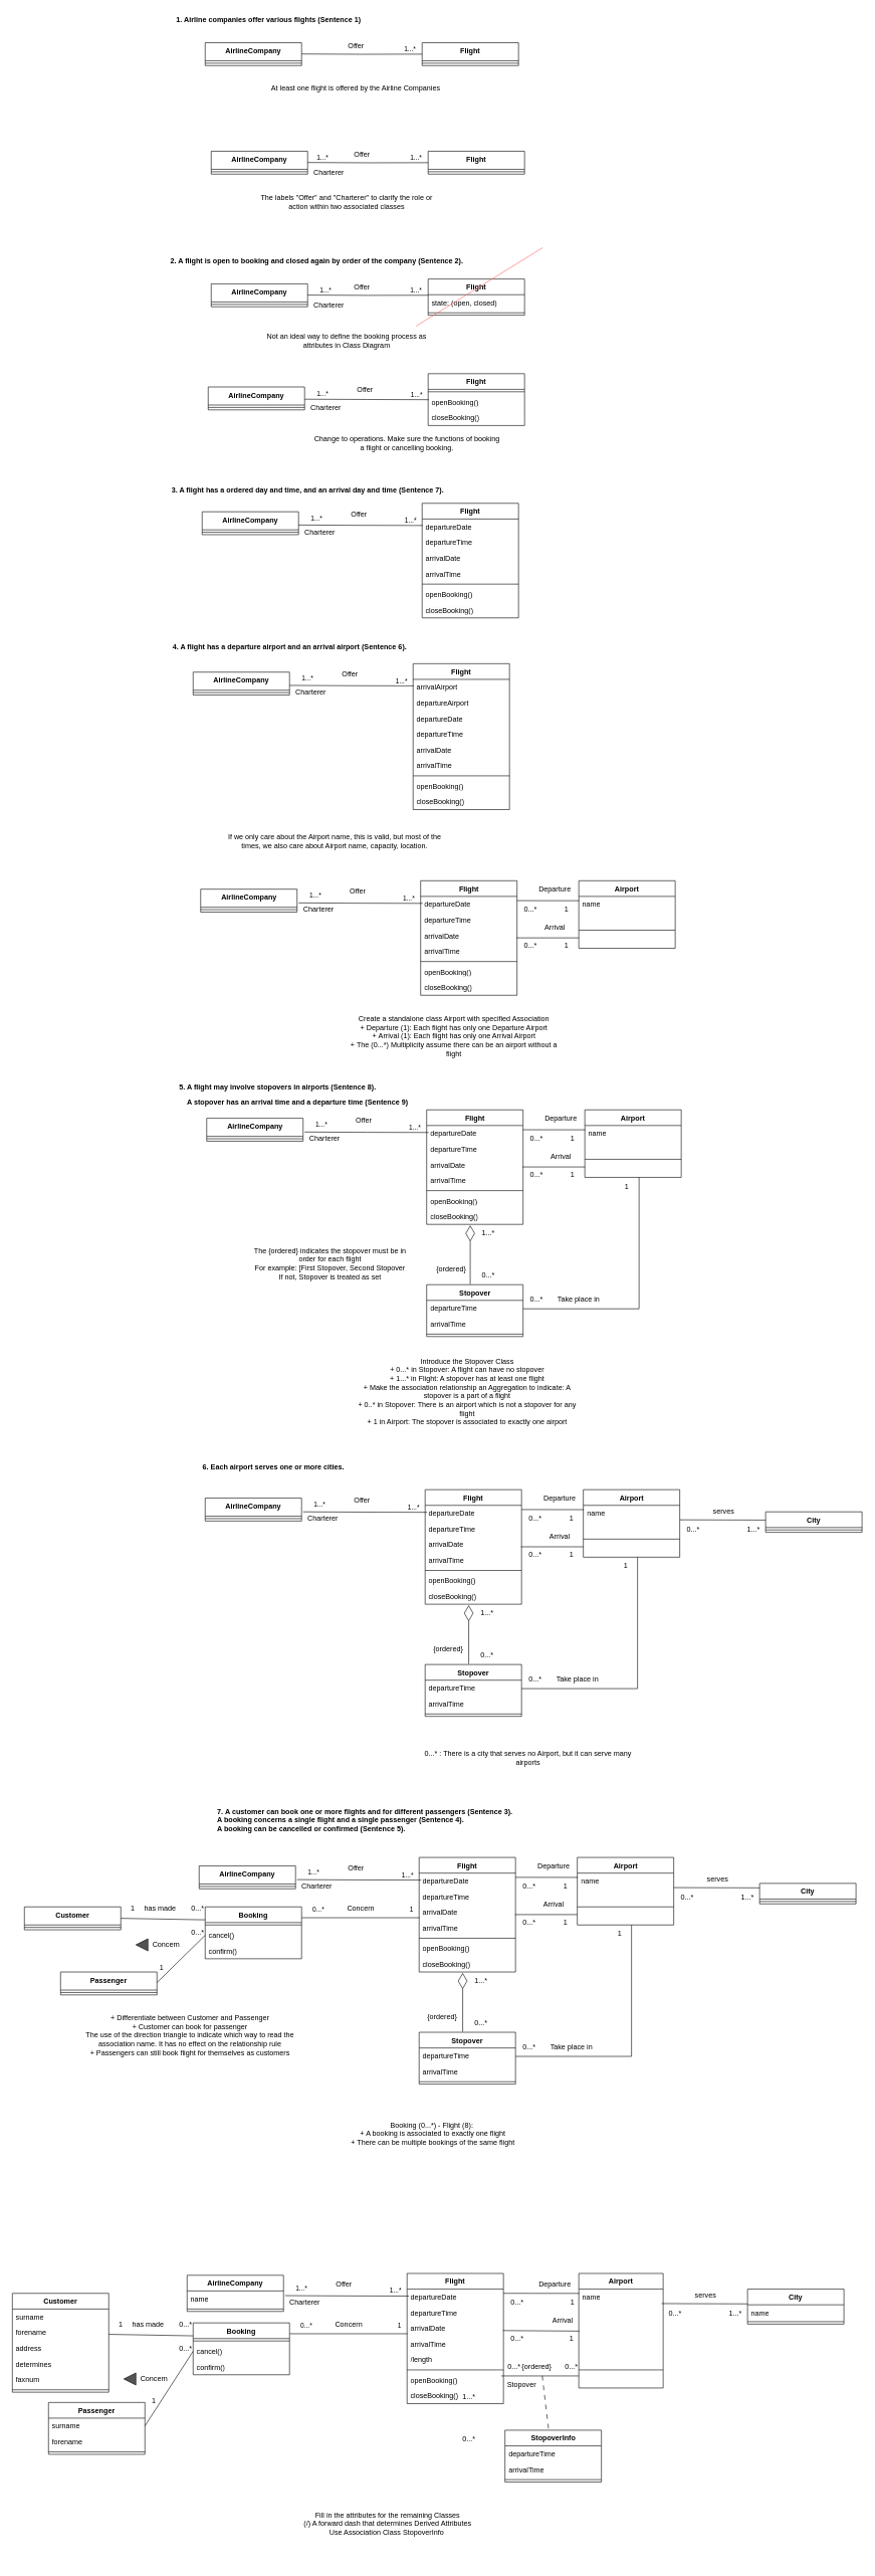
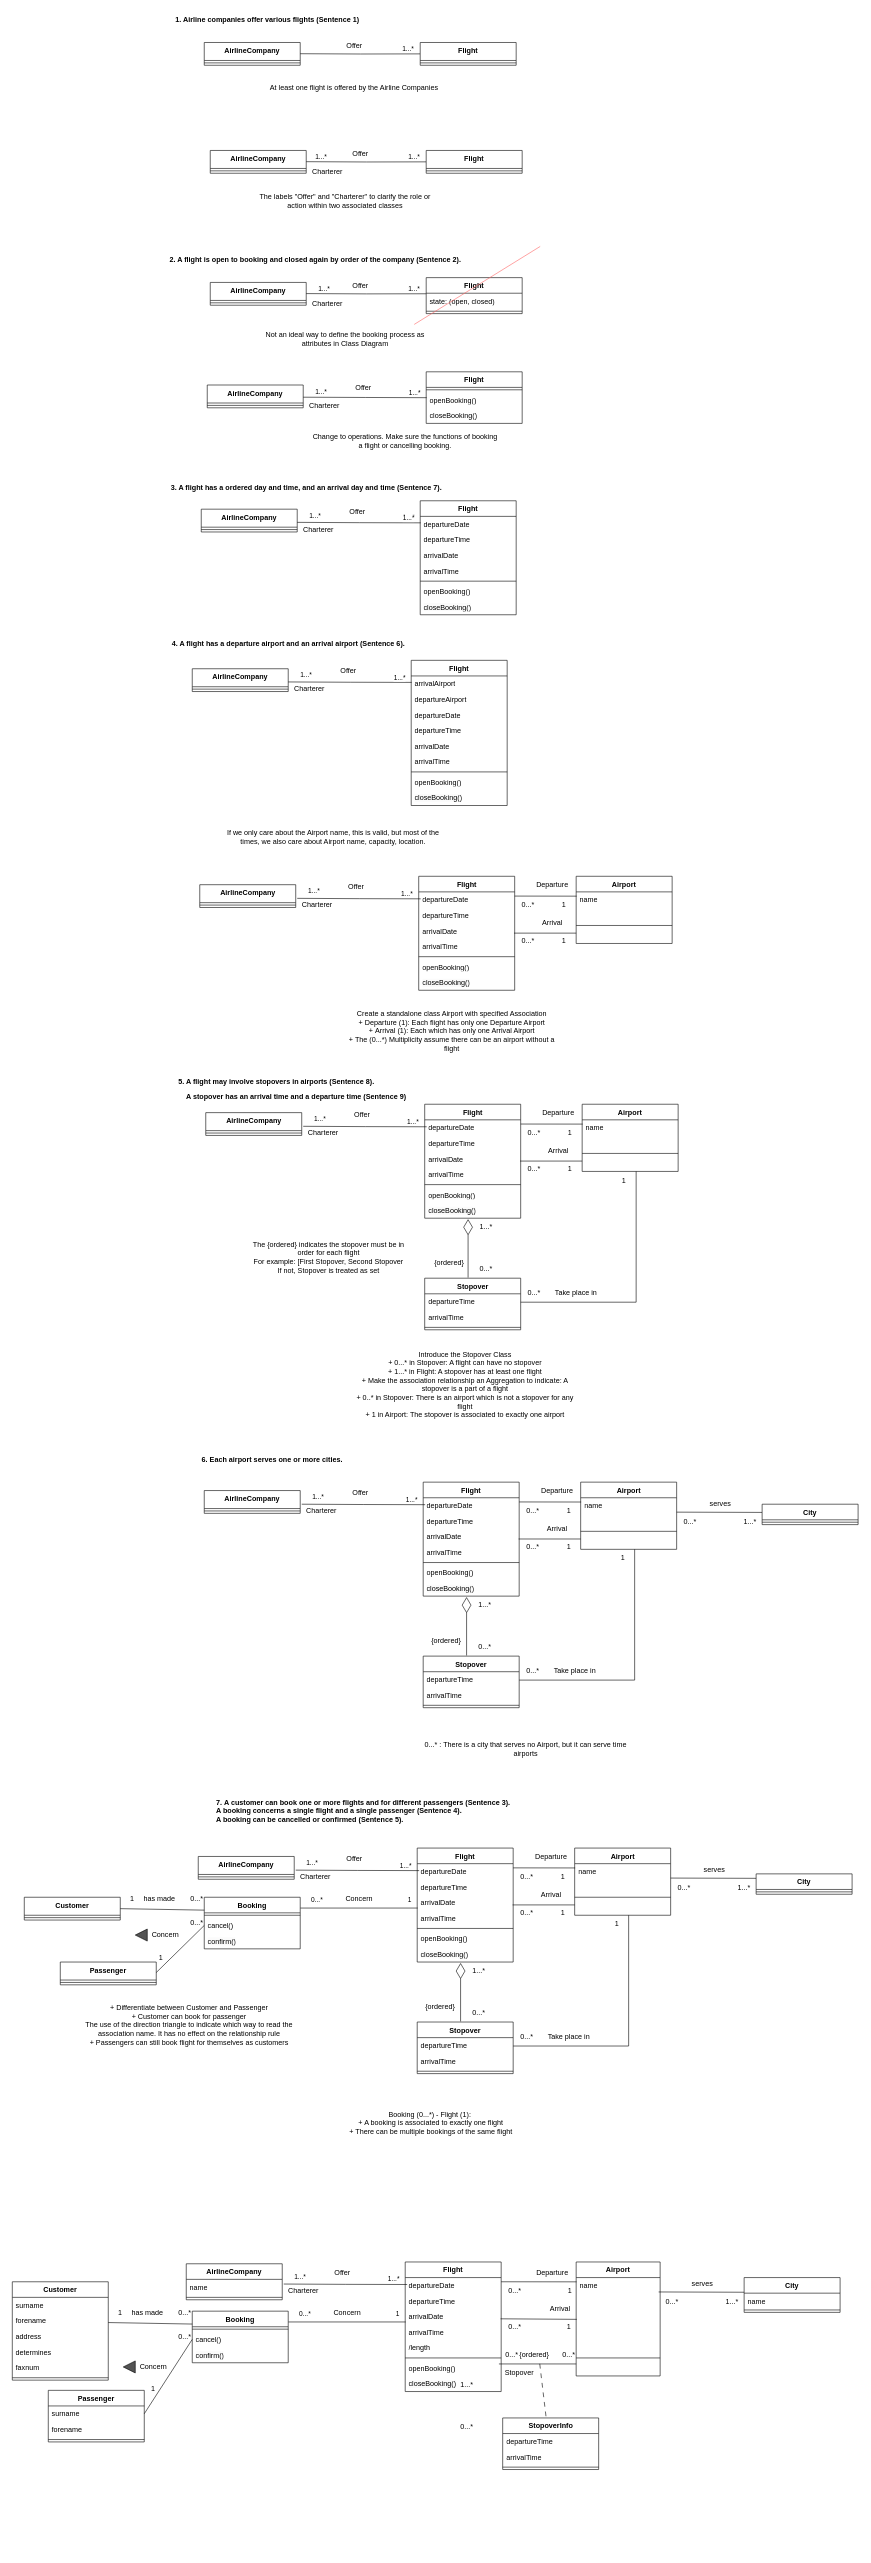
- <mxCell id="97" value="Create a standalone class Airport with specified Association&lt;div&gt;+ Departure (1): Each flight has only one Departure Airport&lt;/div&gt;&lt;div&gt;+&amp;nbsp;&lt;span style=&quot;background-color: transparent; color: light-dark(rgb(0, 0, 0), rgb(255, 255, 255));&quot;&gt;Arrival (1): Each flight has only one Arrival Airport&lt;/span&gt;&lt;/div&gt;&lt;div&gt;&lt;span style=&quot;background-color: transparent; color: light-dark(rgb(0, 0, 0), rgb(255, 255, 255));&quot;&gt;+ The (0...*) Multiplicity assume there can be an airport without a flight&lt;/span&gt;&lt;/div&gt;&lt;div&gt;&lt;span style=&quot;background-color: transparent; color: light-dark(rgb(0, 0, 0), rgb(255, 255, 255));&quot;&gt;&lt;br&gt;&lt;/span&gt;&lt;/div&gt;" style="text;html=1;align=center;verticalAlign=middle;whiteSpace=wrap;rounded=0;" vertex="1" parent="1"><mxGeometry x="567.5" y="1710" width="370" height="30" as="geometry" /></mxCell>
+ <mxCell id="97" value="Create a standalone class Airport with specified Association&lt;div&gt;+ Departure (1): Each flight has only one Departure Airport&lt;/div&gt;&lt;div&gt;+&amp;nbsp;&lt;span style=&quot;background-color: transparent; color: light-dark(rgb(0, 0, 0), rgb(255, 255, 255));&quot;&gt;Arrival (1): Each which has only one Arrival Airport&lt;/span&gt;&lt;/div&gt;&lt;div&gt;&lt;span style=&quot;background-color: transparent; color: light-dark(rgb(0, 0, 0), rgb(255, 255, 255));&quot;&gt;+ The (0...*) Multiplicity assume there can be an airport without a flight&lt;/span&gt;&lt;/div&gt;&lt;div&gt;&lt;span style=&quot;background-color: transparent; color: light-dark(rgb(0, 0, 0), rgb(255, 255, 255));&quot;&gt;&lt;br&gt;&lt;/span&gt;&lt;/div&gt;" style="text;html=1;align=center;verticalAlign=middle;whiteSpace=wrap;rounded=0;" vertex="1" parent="1"><mxGeometry x="567.5" y="1710" width="370" height="30" as="geometry" /></mxCell>
- <mxCell id="193" value="0...* : There is a city that serves no Airport, but it can serve many airports" style="text;html=1;align=center;verticalAlign=middle;whiteSpace=wrap;rounded=0;" vertex="1" parent="1"><mxGeometry x="691.17" y="2900" width="370" height="30" as="geometry" /></mxCell>
+ <mxCell id="193" value="0...* : There is a city that serves no Airport, but it can serve time airports" style="text;html=1;align=center;verticalAlign=middle;whiteSpace=wrap;rounded=0;" vertex="1" parent="1"><mxGeometry x="691.17" y="2900" width="370" height="30" as="geometry" /></mxCell>
- <mxCell id="249" value="Booking (0...*) - Flight (8):&amp;nbsp;&lt;br&gt;+ A booking is associated to exactly one flight&lt;div&gt;+ There can be multiple bookings of the same flight&lt;/div&gt;&lt;div&gt;&lt;br&gt;&lt;/div&gt;" style="text;html=1;align=center;verticalAlign=middle;whiteSpace=wrap;rounded=0;" vertex="1" parent="1"><mxGeometry x="532.5" y="3530" width="370" height="30" as="geometry" /></mxCell>
+ <mxCell id="249" value="Booking (0...*) - Flight (1):&amp;nbsp;&lt;br&gt;+ A booking is associated to exactly one flight&lt;div&gt;+ There can be multiple bookings of the same flight&lt;/div&gt;&lt;div&gt;&lt;br&gt;&lt;/div&gt;" style="text;html=1;align=center;verticalAlign=middle;whiteSpace=wrap;rounded=0;" vertex="1" parent="1"><mxGeometry x="532.5" y="3530" width="370" height="30" as="geometry" /></mxCell>
- <mxCell id="327" value="&lt;div&gt;Fill in the attributes for the remaining Classes&lt;/div&gt;&lt;div&gt;(/) A forward dash that determines Derived Attributes&lt;/div&gt;&lt;div&gt;Use Association Class StopoverInfo&amp;nbsp;&lt;/div&gt;" style="text;html=1;align=center;verticalAlign=middle;whiteSpace=wrap;rounded=0;" vertex="1" parent="1"><mxGeometry x="457.5" y="4170" width="370" height="30" as="geometry" /></mxCell>
